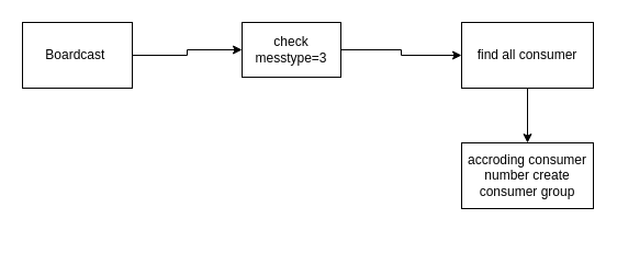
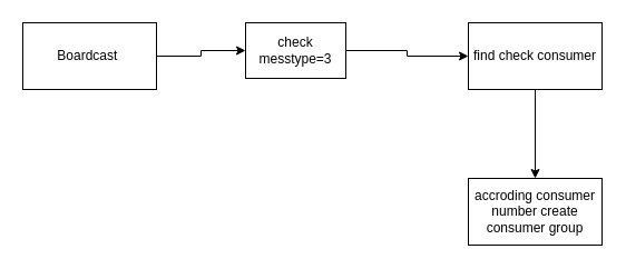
- <mxCell id="3" value="Boardcast&amp;nbsp;" style="rounded=0;whiteSpace=wrap;html=1;" parent="1" vertex="1"><mxGeometry x="20" y="20" width="100" height="60" as="geometry" /></mxCell>
+ <mxCell id="3" value="Boardcast&amp;nbsp;" style="rounded=0;whiteSpace=wrap;html=1;" parent="1" vertex="1"><mxGeometry x="20" y="20" width="120" height="60" as="geometry" /></mxCell>
- <mxCell id="7" value="find all consumer" style="rounded=0;whiteSpace=wrap;html=1;" vertex="1" parent="1"><mxGeometry x="420" y="20" width="120" height="60" as="geometry" /></mxCell>
+ <mxCell id="7" value="find check consumer" style="rounded=0;whiteSpace=wrap;html=1;" vertex="1" parent="1"><mxGeometry x="420" y="20" width="120" height="60" as="geometry" /></mxCell>
- <mxCell id="8" value="accroding consumer number create consumer group" style="rounded=0;whiteSpace=wrap;html=1;" vertex="1" parent="1"><mxGeometry x="420" y="130" width="120" height="60" as="geometry" /></mxCell>
+ <mxCell id="8" value="accroding consumer number create consumer group" style="rounded=0;whiteSpace=wrap;html=1;" vertex="1" parent="1"><mxGeometry x="420" y="160" width="120" height="60" as="geometry" /></mxCell>
